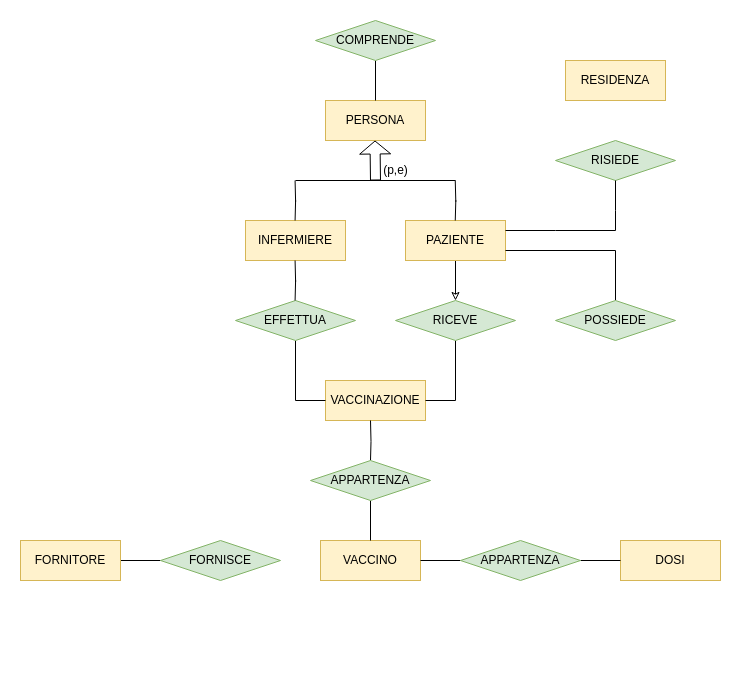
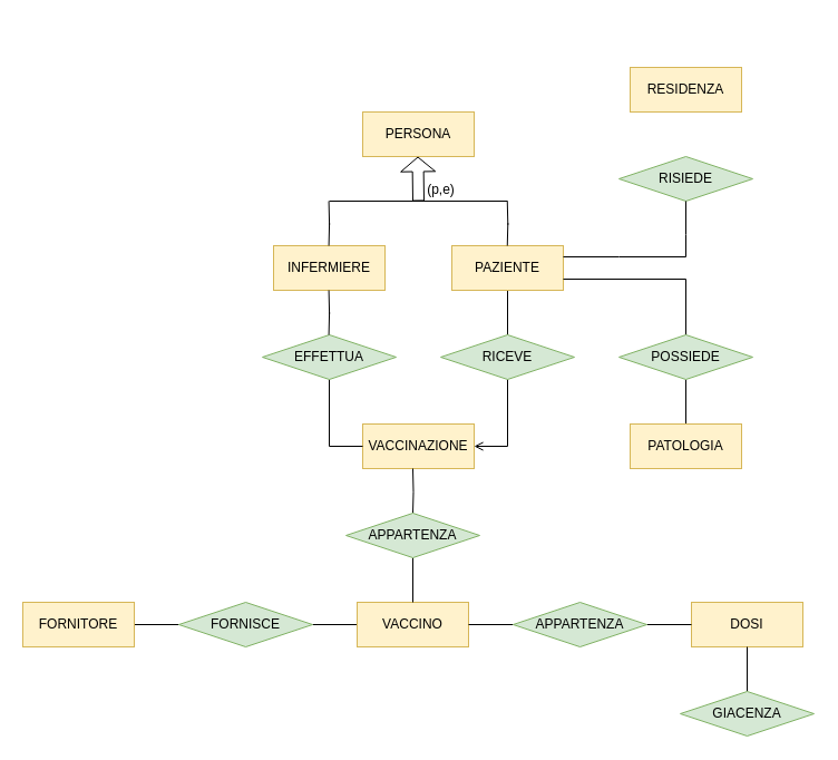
- <mxCell id="10" value="&lt;span style=&quot;font-size: 12px&quot;&gt;COMPRENDE&lt;/span&gt;" style="shape=rhombus;perimeter=rhombusPerimeter;whiteSpace=wrap;html=1;align=center;fontSize=9;fillColor=#d5e8d4;strokeColor=#82b366;" parent="1" vertex="1"><mxGeometry x="315" y="20" width="120" height="40" as="geometry" /></mxCell>
- <mxCell id="9" style="edgeStyle=orthogonalEdgeStyle;rounded=0;orthogonalLoop=1;jettySize=auto;html=1;exitX=0.5;exitY=1;exitDx=0;exitDy=0;entryX=0.5;entryY=0;entryDx=0;entryDy=0;fontSize=9;startArrow=none;startFill=0;endArrow=none;endFill=0;endSize=4;" parent="1" source="10" target="2" edge="1"><mxGeometry relative="1" as="geometry" /></mxCell>
- <mxCell id="7" style="edgeStyle=orthogonalEdgeStyle;rounded=0;orthogonalLoop=1;jettySize=auto;html=1;exitX=0.5;exitY=1;exitDx=0;exitDy=0;entryX=0.5;entryY=0;entryDx=0;entryDy=0;endArrow=classic;endFill=0;" parent="1" source="8" target="15" edge="1"><mxGeometry relative="1" as="geometry" /></mxCell>
+ <mxCell id="7" style="edgeStyle=orthogonalEdgeStyle;rounded=0;orthogonalLoop=1;jettySize=auto;html=1;exitX=0.5;exitY=1;exitDx=0;exitDy=0;entryX=0.5;entryY=0;entryDx=0;entryDy=0;endArrow=none;endFill=0;" parent="1" source="8" target="15" edge="1"><mxGeometry relative="1" as="geometry" /></mxCell>
+ <mxCell id="33" value="" style="edgeStyle=orthogonalEdgeStyle;rounded=0;orthogonalLoop=1;jettySize=auto;html=1;endArrow=none;endFill=0;" parent="1" source="35" target="36" edge="1"><mxGeometry relative="1" as="geometry" /></mxCell>
- <mxCell id="14" style="edgeStyle=orthogonalEdgeStyle;rounded=0;orthogonalLoop=1;jettySize=auto;html=1;exitX=0.5;exitY=1;exitDx=0;exitDy=0;entryX=1;entryY=0.5;entryDx=0;entryDy=0;endArrow=none;endFill=0;" parent="1" source="15" target="11" edge="1"><mxGeometry relative="1" as="geometry" /></mxCell>
+ <mxCell id="14" style="edgeStyle=orthogonalEdgeStyle;rounded=0;orthogonalLoop=1;jettySize=auto;html=1;exitX=0.5;exitY=1;exitDx=0;exitDy=0;entryX=1;entryY=0.5;entryDx=0;entryDy=0;endArrow=open;endFill=0;" parent="1" source="15" target="11" edge="1"><mxGeometry relative="1" as="geometry" /></mxCell>
+ <mxCell id="36" value="PATOLOGIA" style="whiteSpace=wrap;html=1;align=center;fontSize=12;fillColor=#fff2cc;strokeColor=#d6b656;" parent="1" vertex="1"><mxGeometry x="565" y="380" width="100" height="40" as="geometry" /></mxCell>
+ <mxCell id="20" value="" style="edgeStyle=orthogonalEdgeStyle;rounded=0;orthogonalLoop=1;jettySize=auto;html=1;endArrow=none;endFill=0;" parent="1" source="21" target="27" edge="1"><mxGeometry relative="1" as="geometry" /></mxCell>
+ <mxCell id="31" value="" style="edgeStyle=orthogonalEdgeStyle;rounded=0;orthogonalLoop=1;jettySize=auto;html=1;endArrow=none;endFill=0;" parent="1" source="32" target="24" edge="1"><mxGeometry relative="1" as="geometry" /></mxCell>
+ <mxCell id="32" value="GIACENZA" style="shape=rhombus;perimeter=rhombusPerimeter;whiteSpace=wrap;html=1;align=center;fillColor=#d5e8d4;strokeColor=#82b366;" parent="1" vertex="1"><mxGeometry x="610" y="620" width="120" height="40" as="geometry" /></mxCell>
